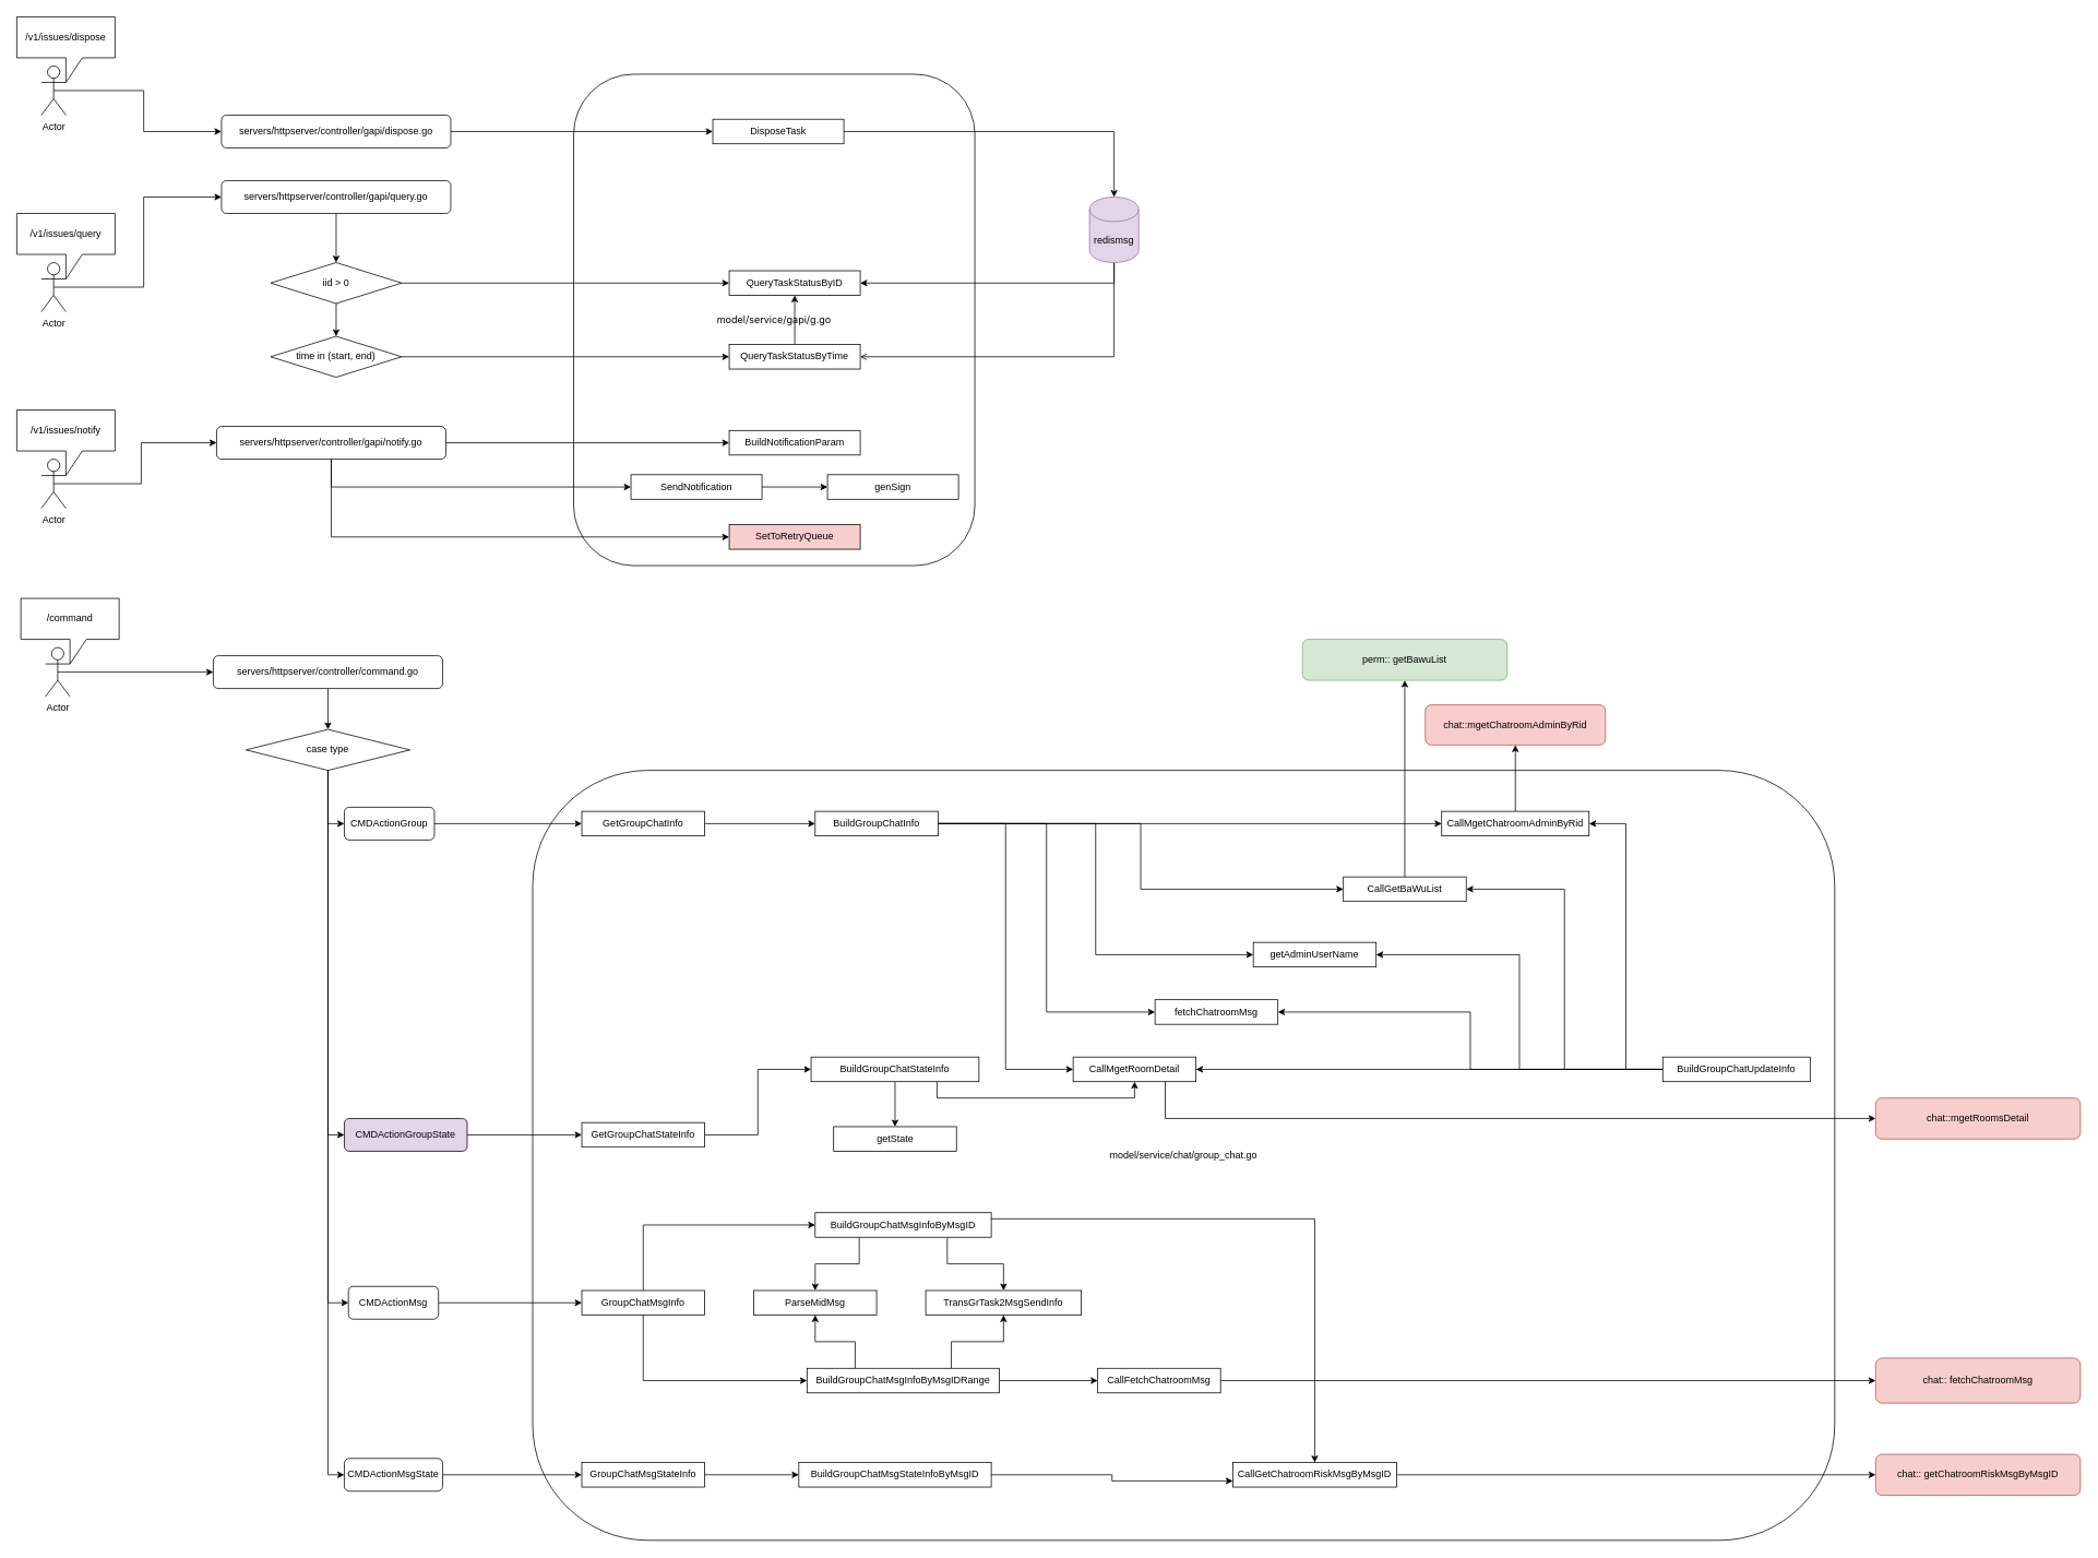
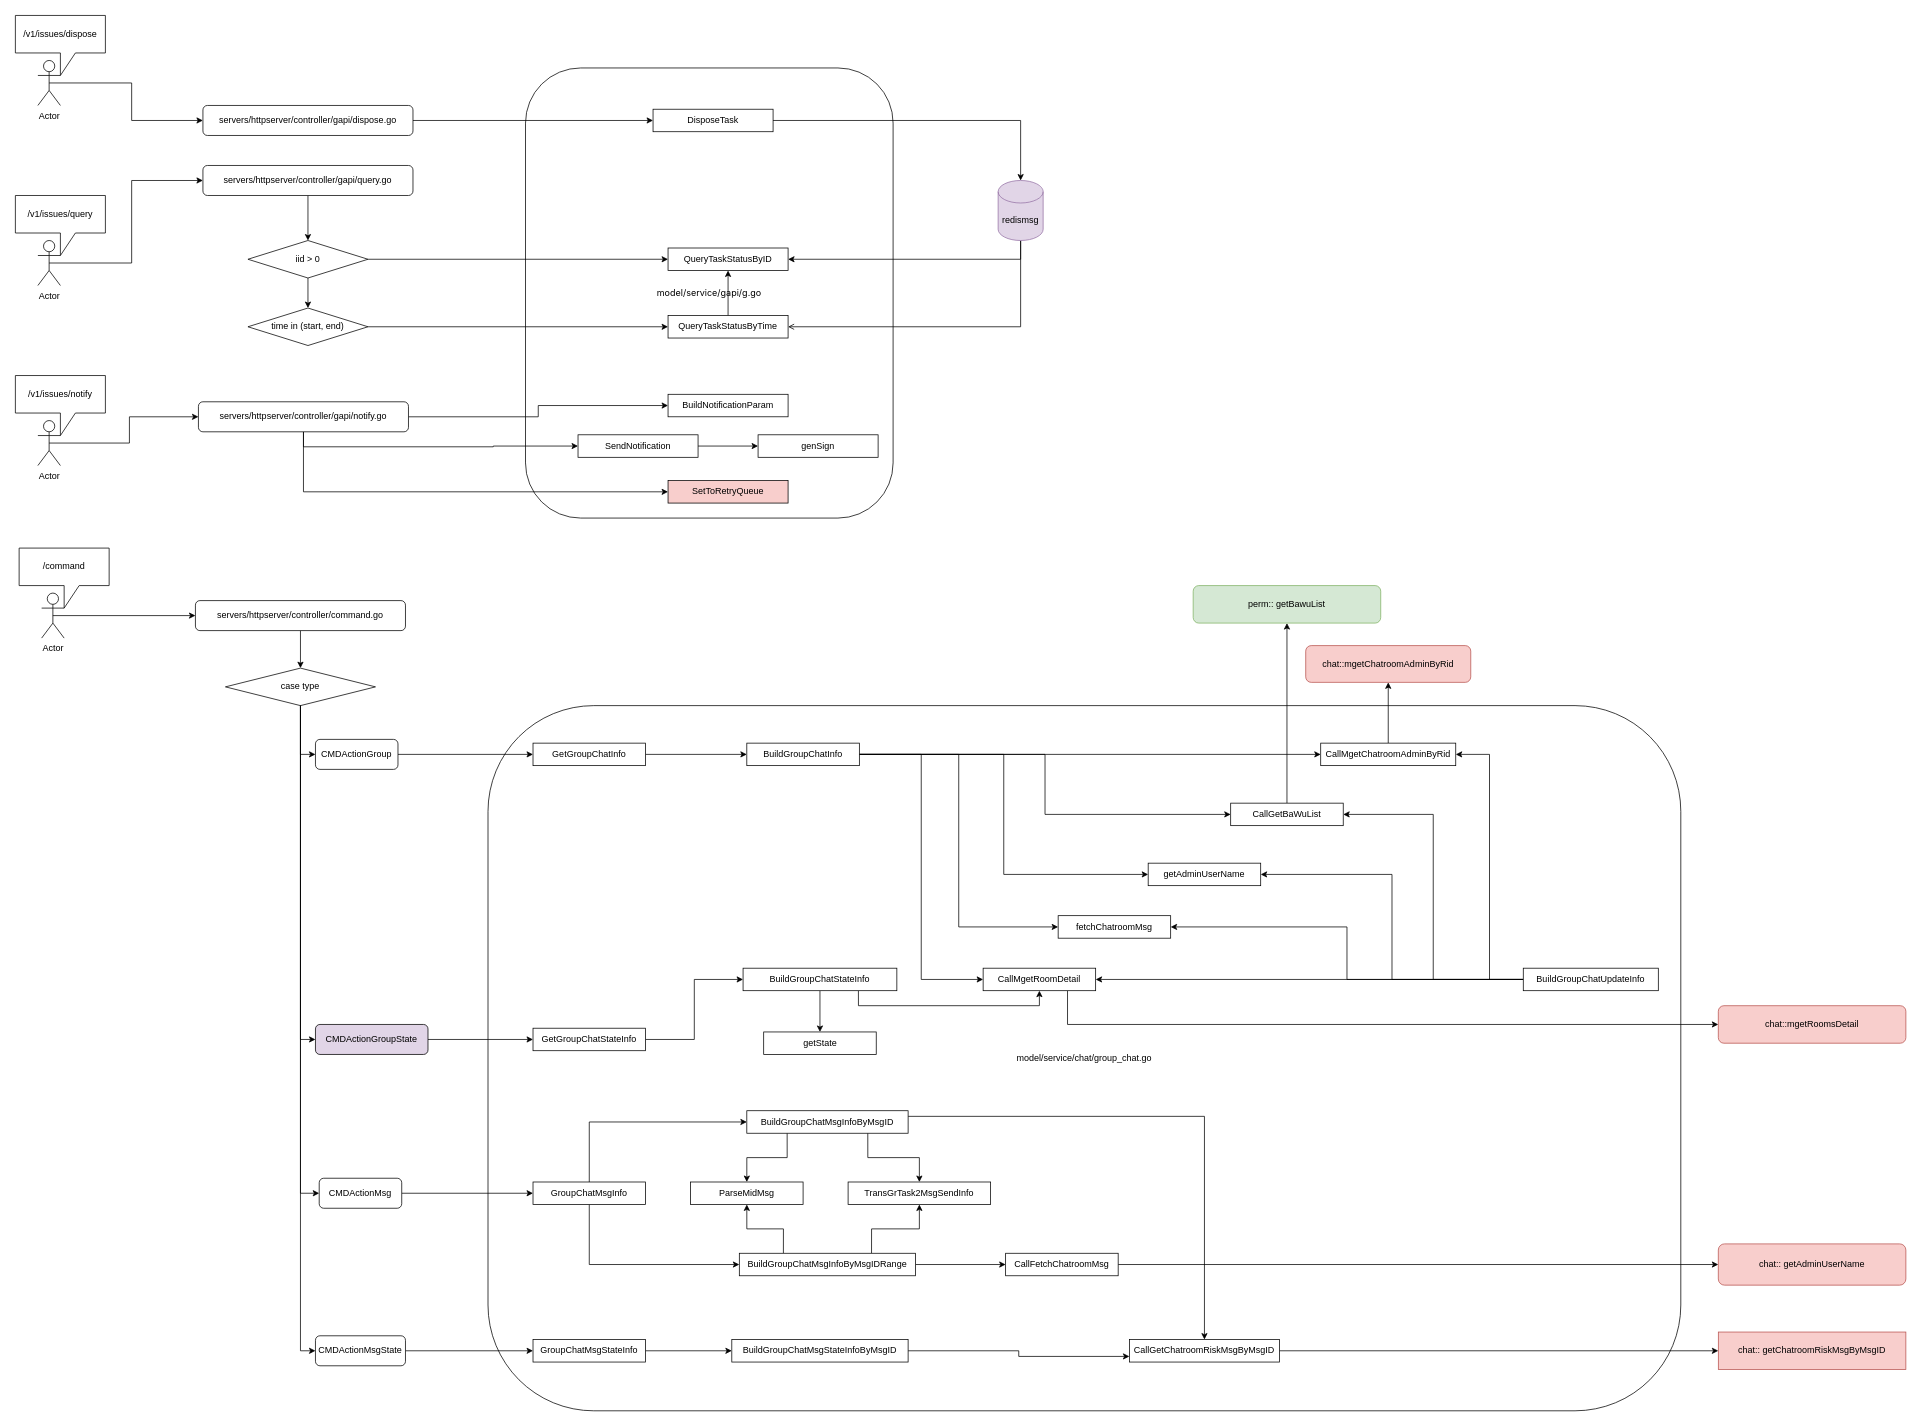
- <mxCell id="22" value="servers/httpserver/controller/gapi/notify.go" style="rounded=1;whiteSpace=wrap;html=1;" vertex="1" parent="1"><mxGeometry x="264" y="520" width="280" height="40" as="geometry" /></mxCell>
+ <mxCell id="22" value="servers/httpserver/controller/gapi/notify.go" style="rounded=1;whiteSpace=wrap;html=1;" vertex="1" parent="1"><mxGeometry x="264" y="535" width="280" height="40" as="geometry" /></mxCell>
- <mxCell id="97" value="chat::&amp;nbsp;fetchChatroomMsg" style="rounded=1;whiteSpace=wrap;html=1;fillColor=#f8cecc;strokeColor=#b85450;" vertex="1" parent="1"><mxGeometry x="2290" y="1657.5" width="250" height="55" as="geometry" /></mxCell>
+ <mxCell id="97" value="chat::&amp;nbsp;getAdminUserName" style="rounded=1;whiteSpace=wrap;html=1;fillColor=#f8cecc;strokeColor=#b85450;" vertex="1" parent="1"><mxGeometry x="2290" y="1657.5" width="250" height="55" as="geometry" /></mxCell>
- <mxCell id="96" value="chat:: getChatroomRiskMsgByMsgID" style="rounded=1;whiteSpace=wrap;html=1;fillColor=#f8cecc;strokeColor=#b85450;" vertex="1" parent="1"><mxGeometry x="2290" y="1775" width="250" height="50" as="geometry" /></mxCell>
+ <mxCell id="96" value="chat:: getChatroomRiskMsgByMsgID" style="whiteSpace=wrap;html=1;fillColor=#f8cecc;strokeColor=#b85450;rounded=0;" vertex="1" parent="1"><mxGeometry x="2290" y="1775" width="250" height="50" as="geometry" /></mxCell>
